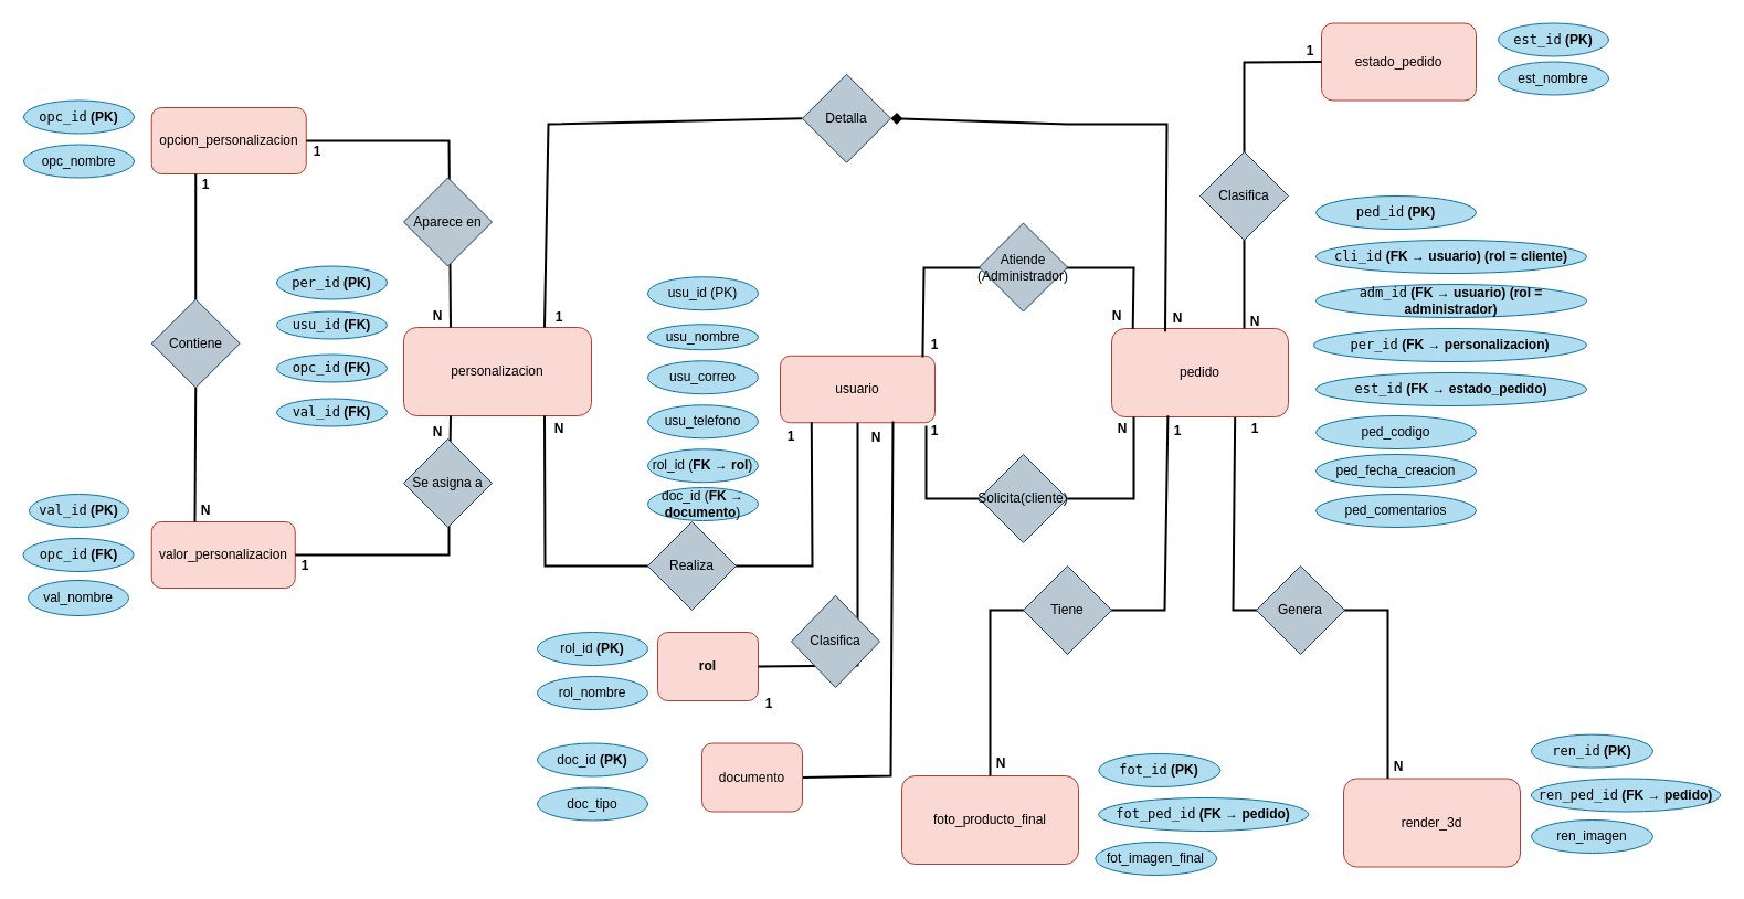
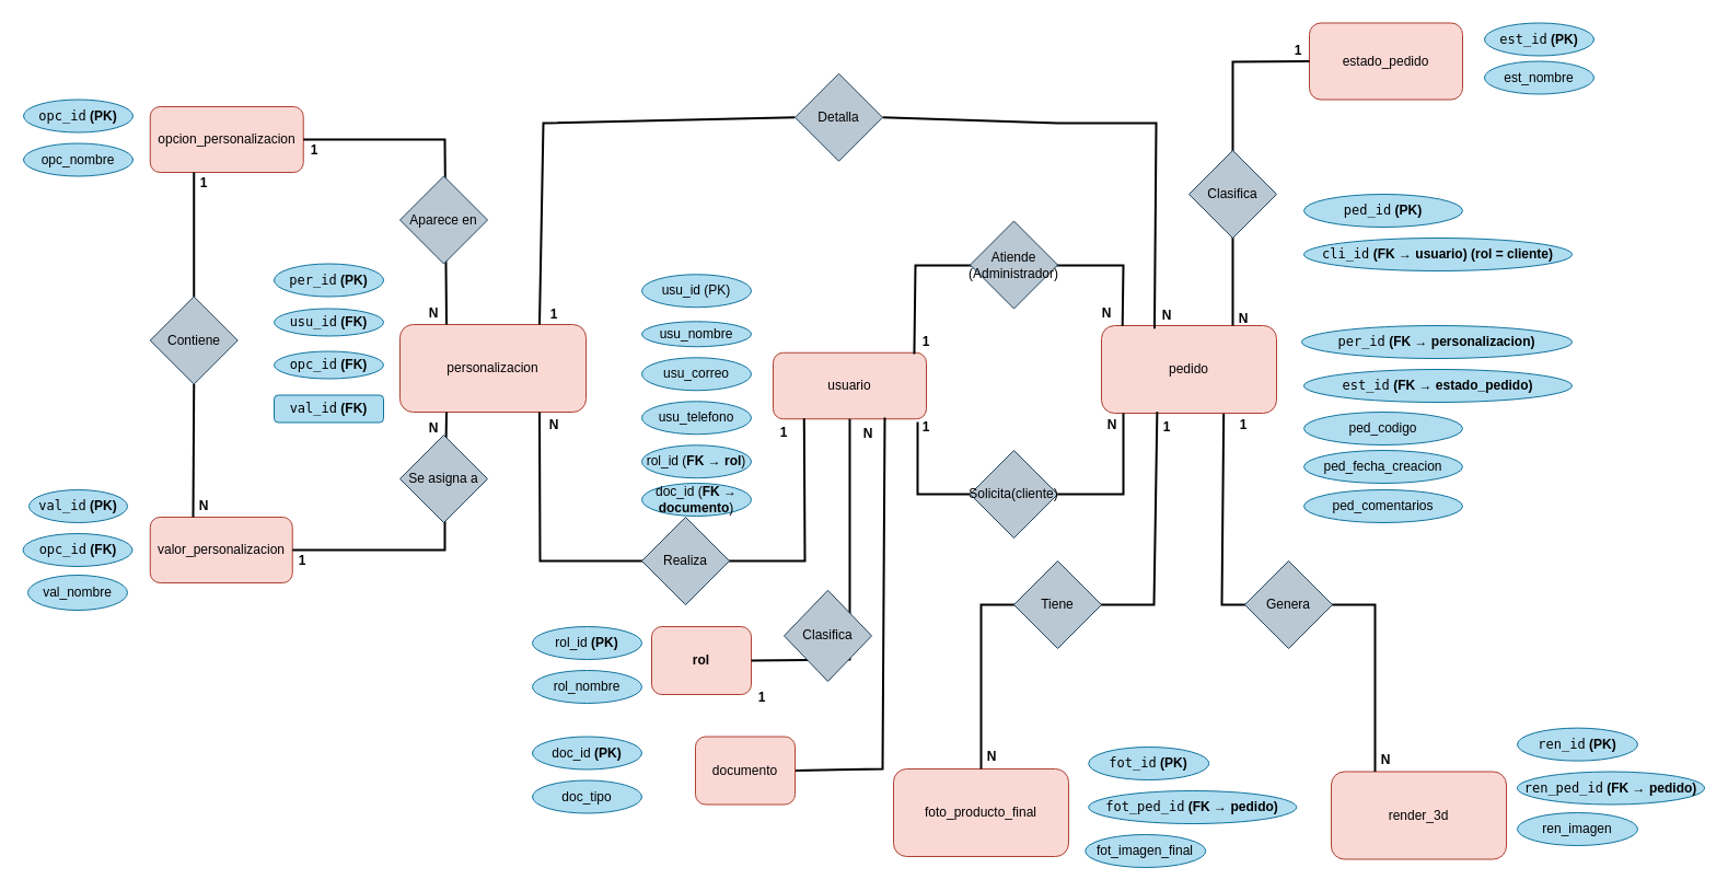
- <mxCell id="81" value="" style="endArrow=diamond;html=1;rounded=0;strokeWidth=2;startFill=0;exitX=0.303;exitY=0.035;exitDx=0;exitDy=0;exitPerimeter=0;entryX=1;entryY=0.5;entryDx=0;entryDy=0;" parent="1" source="3" target="82" edge="1"><mxGeometry width="50" height="50" relative="1" as="geometry"><mxPoint x="1054" y="300" as="sourcePoint" /><mxPoint x="576" y="12" as="targetPoint" /><Array as="points"><mxPoint x="1056" y="112" /><mxPoint x="966" y="112" /></Array></mxGeometry></mxCell>
+ <mxCell id="81" value="" style="endArrow=none;html=1;rounded=0;strokeWidth=2;startFill=0;exitX=0.303;exitY=0.035;exitDx=0;exitDy=0;exitPerimeter=0;entryX=1;entryY=0.5;entryDx=0;entryDy=0;" parent="1" source="3" target="82" edge="1"><mxGeometry width="50" height="50" relative="1" as="geometry"><mxPoint x="1054" y="300" as="sourcePoint" /><mxPoint x="576" y="12" as="targetPoint" /><Array as="points"><mxPoint x="1056" y="112" /><mxPoint x="966" y="112" /></Array></mxGeometry></mxCell>
- <mxCell id="22" value="&lt;code data-end=&quot;1023&quot; data-start=&quot;1015&quot;&gt;adm_id&lt;/code&gt; &lt;strong data-end=&quot;1042&quot; data-start=&quot;1024&quot;&gt;(FK → usuario) (rol = administrador)&lt;/strong&gt;" style="ellipse;whiteSpace=wrap;html=1;fillColor=#b1ddf0;strokeColor=#10739e;" parent="1" vertex="1"><mxGeometry x="1191" y="257" width="245" height="30" as="geometry" /></mxCell>
- <mxCell id="15" value="&lt;code data-end=&quot;833&quot; data-start=&quot;825&quot;&gt;val_id&lt;/code&gt; &lt;strong data-end=&quot;866&quot; data-start=&quot;834&quot;&gt;(FK&lt;/strong&gt;&lt;strong style=&quot;background-color: transparent; color: light-dark(rgb(0, 0, 0), rgb(255, 255, 255));&quot; data-end=&quot;866&quot; data-start=&quot;834&quot;&gt;)&lt;/strong&gt;" style="ellipse;whiteSpace=wrap;html=1;fillColor=#b1ddf0;strokeColor=#10739e;" parent="1" vertex="1"><mxGeometry x="250" y="360.5" width="100" height="25" as="geometry" /></mxCell>
+ <mxCell id="15" value="&lt;code data-end=&quot;833&quot; data-start=&quot;825&quot;&gt;val_id&lt;/code&gt; &lt;strong data-end=&quot;866&quot; data-start=&quot;834&quot;&gt;(FK&lt;/strong&gt;&lt;strong style=&quot;background-color: transparent; color: light-dark(rgb(0, 0, 0), rgb(255, 255, 255));&quot; data-end=&quot;866&quot; data-start=&quot;834&quot;&gt;)&lt;/strong&gt;" style="whiteSpace=wrap;html=1;fillColor=#b1ddf0;strokeColor=#10739e;rounded=1;" parent="1" vertex="1"><mxGeometry x="250" y="360.5" width="100" height="25" as="geometry" /></mxCell>
